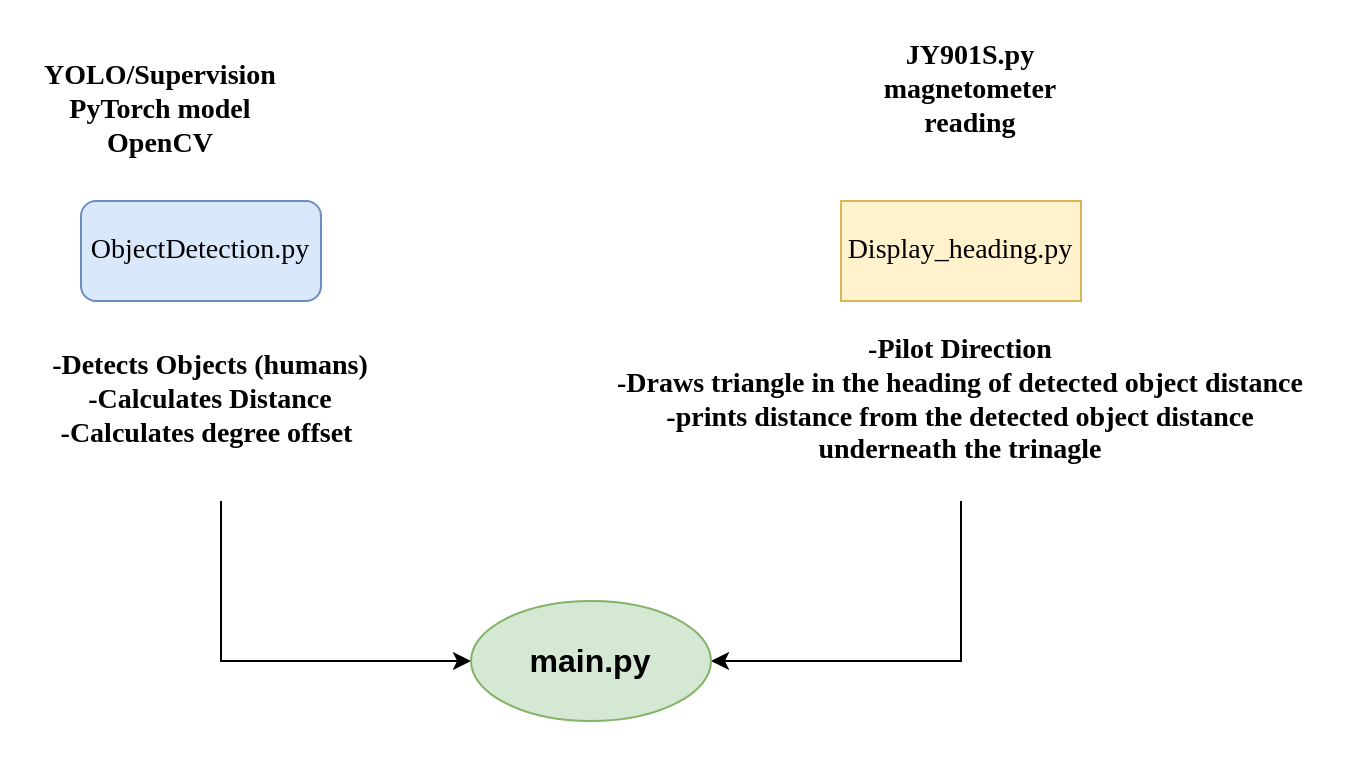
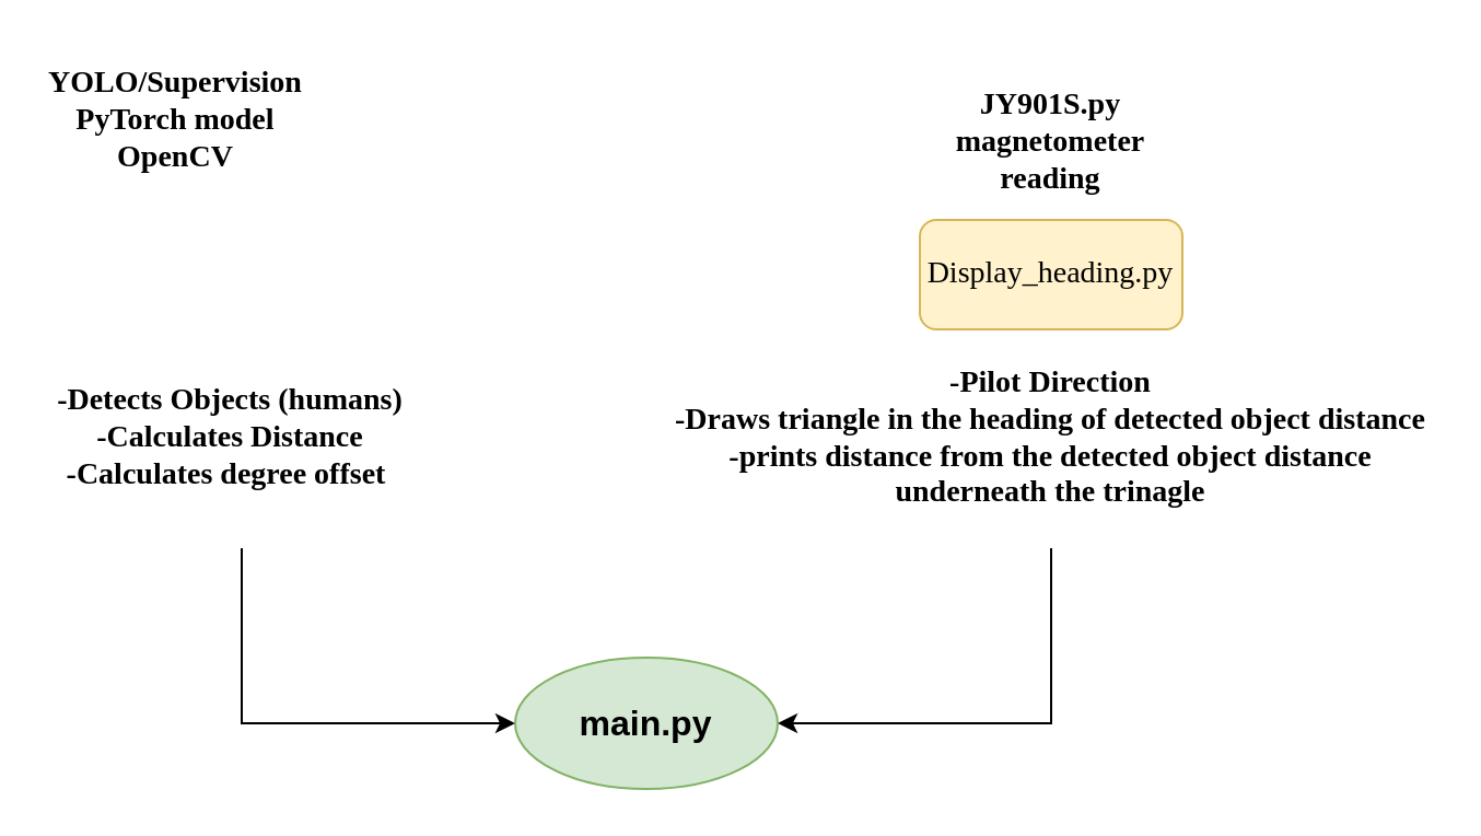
- <mxCell id="5" value="&lt;b&gt;&lt;font style=&quot;font-size: 14px;&quot; face=&quot;Times New Roman&quot;&gt;JY901S.py&lt;br&gt;magnetometer reading&lt;/font&gt;&lt;br&gt;&lt;/b&gt;" style="text;html=1;strokeColor=none;fillColor=none;align=center;verticalAlign=middle;whiteSpace=wrap;rounded=0;" vertex="1" parent="1"><mxGeometry x="425" y="10" width="120" height="70" as="geometry" /></mxCell>
+ <mxCell id="5" value="&lt;b&gt;&lt;font style=&quot;font-size: 14px;&quot; face=&quot;Times New Roman&quot;&gt;JY901S.py&lt;br&gt;magnetometer reading&lt;/font&gt;&lt;br&gt;&lt;/b&gt;" style="text;html=1;strokeColor=none;fillColor=none;align=center;verticalAlign=middle;whiteSpace=wrap;rounded=0;" vertex="1" parent="1"><mxGeometry x="420" y="30" width="120" height="70" as="geometry" /></mxCell>
- <mxCell id="2" value="&lt;font style=&quot;font-size: 14px;&quot; face=&quot;Times New Roman&quot;&gt;ObjectDetection.py&lt;/font&gt;" style="rounded=1;whiteSpace=wrap;html=1;fillColor=#dae8fc;strokeColor=#6c8ebf;" vertex="1" parent="1"><mxGeometry x="40" y="100" width="120" height="50" as="geometry" /></mxCell>
- <mxCell id="4" value="&lt;font face=&quot;Times New Roman&quot;&gt;&lt;font style=&quot;font-size: 14px;&quot;&gt;Display_heading.py&lt;/font&gt;&lt;br&gt;&lt;/font&gt;" style="whiteSpace=wrap;html=1;fillColor=#fff2cc;strokeColor=#d6b656;rounded=0;" vertex="1" parent="1"><mxGeometry x="420" y="100" width="120" height="50" as="geometry" /></mxCell>
+ <mxCell id="4" value="&lt;font face=&quot;Times New Roman&quot;&gt;&lt;font style=&quot;font-size: 14px;&quot;&gt;Display_heading.py&lt;/font&gt;&lt;br&gt;&lt;/font&gt;" style="rounded=1;whiteSpace=wrap;html=1;fillColor=#fff2cc;strokeColor=#d6b656;" vertex="1" parent="1"><mxGeometry x="420" y="100" width="120" height="50" as="geometry" /></mxCell>
